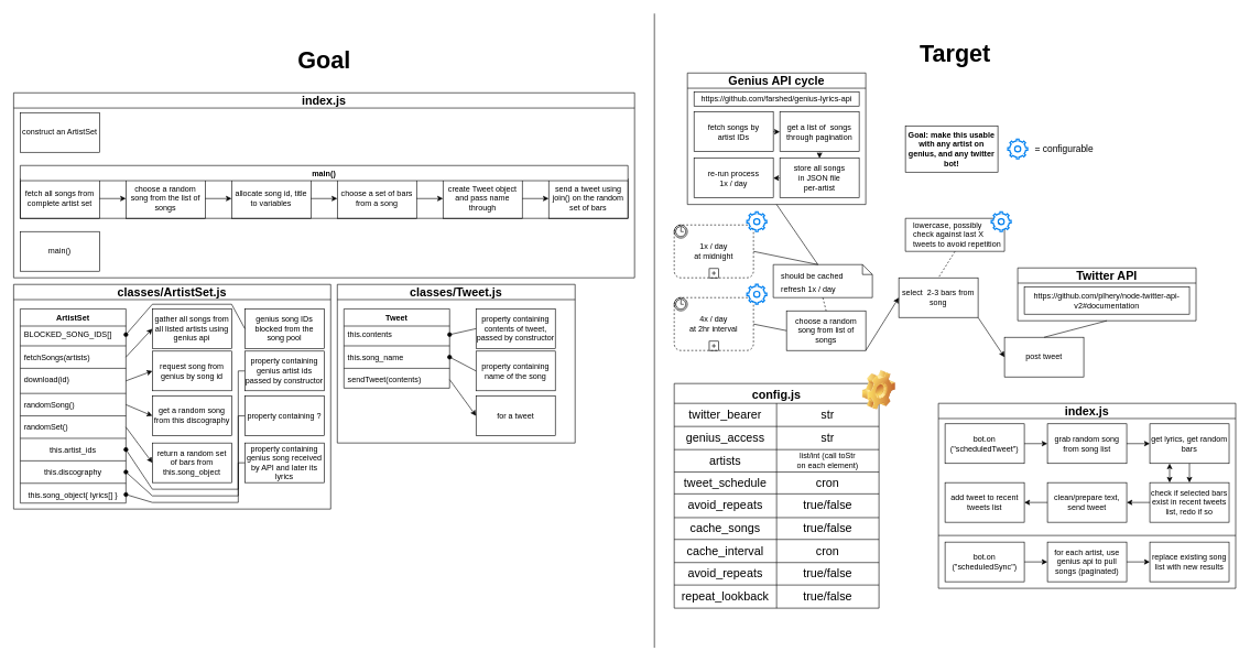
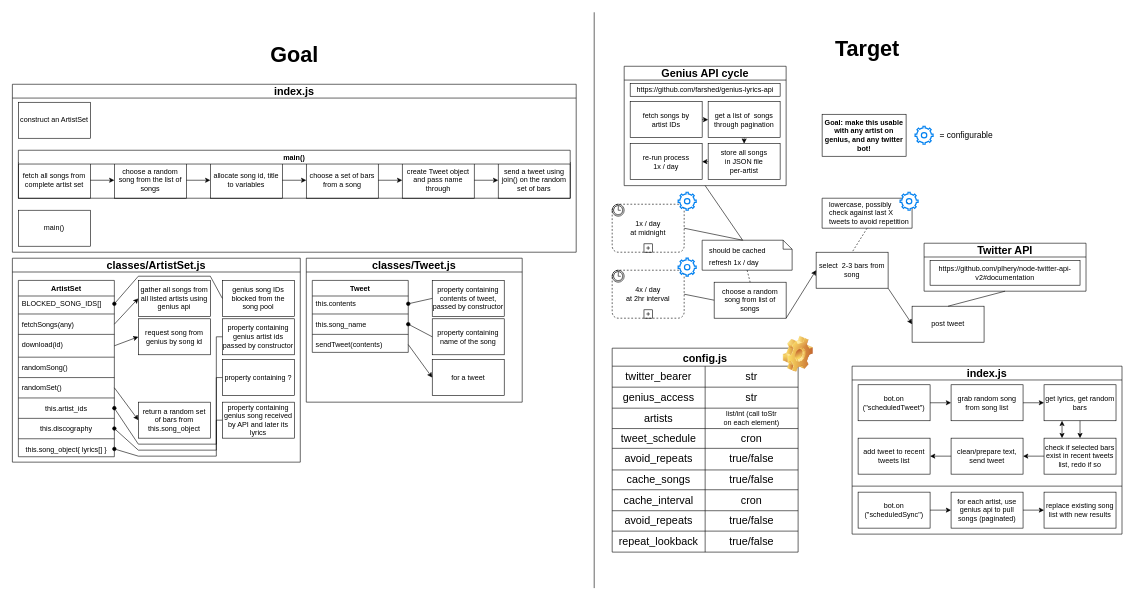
- <mxCell id="6" value="fetchSongs(artists)" style="text;strokeColor=none;fillColor=none;align=left;verticalAlign=top;spacingLeft=4;spacingRight=4;overflow=hidden;rotatable=0;points=[[0,0.5],[1,0.5]];portConstraint=eastwest;rounded=0;" parent="3" vertex="1"><mxGeometry y="60" width="160" height="26" as="geometry" /></mxCell>
+ <mxCell id="6" value="fetchSongs(any)" style="text;strokeColor=none;fillColor=none;align=left;verticalAlign=top;spacingLeft=4;spacingRight=4;overflow=hidden;rotatable=0;points=[[0,0.5],[1,0.5]];portConstraint=eastwest;rounded=0;" parent="3" vertex="1"><mxGeometry y="60" width="160" height="26" as="geometry" /></mxCell>
- <mxCell id="24" value="" style="endArrow=classic;html=1;rounded=0;exitX=1;exitY=0.5;exitDx=0;exitDy=0;entryX=0;entryY=0.5;entryDx=0;entryDy=0;" parent="2" source="10" target="23" edge="1"><mxGeometry width="50" height="50" relative="1" as="geometry"><mxPoint x="580" y="150" as="sourcePoint" /><mxPoint x="630" y="100" as="targetPoint" /></mxGeometry></mxCell>
- <mxCell id="23" value="get a random song from this discography" style="rounded=0;whiteSpace=wrap;html=1;" parent="2" vertex="1"><mxGeometry x="210" y="169" width="120" height="60" as="geometry" /></mxCell>
